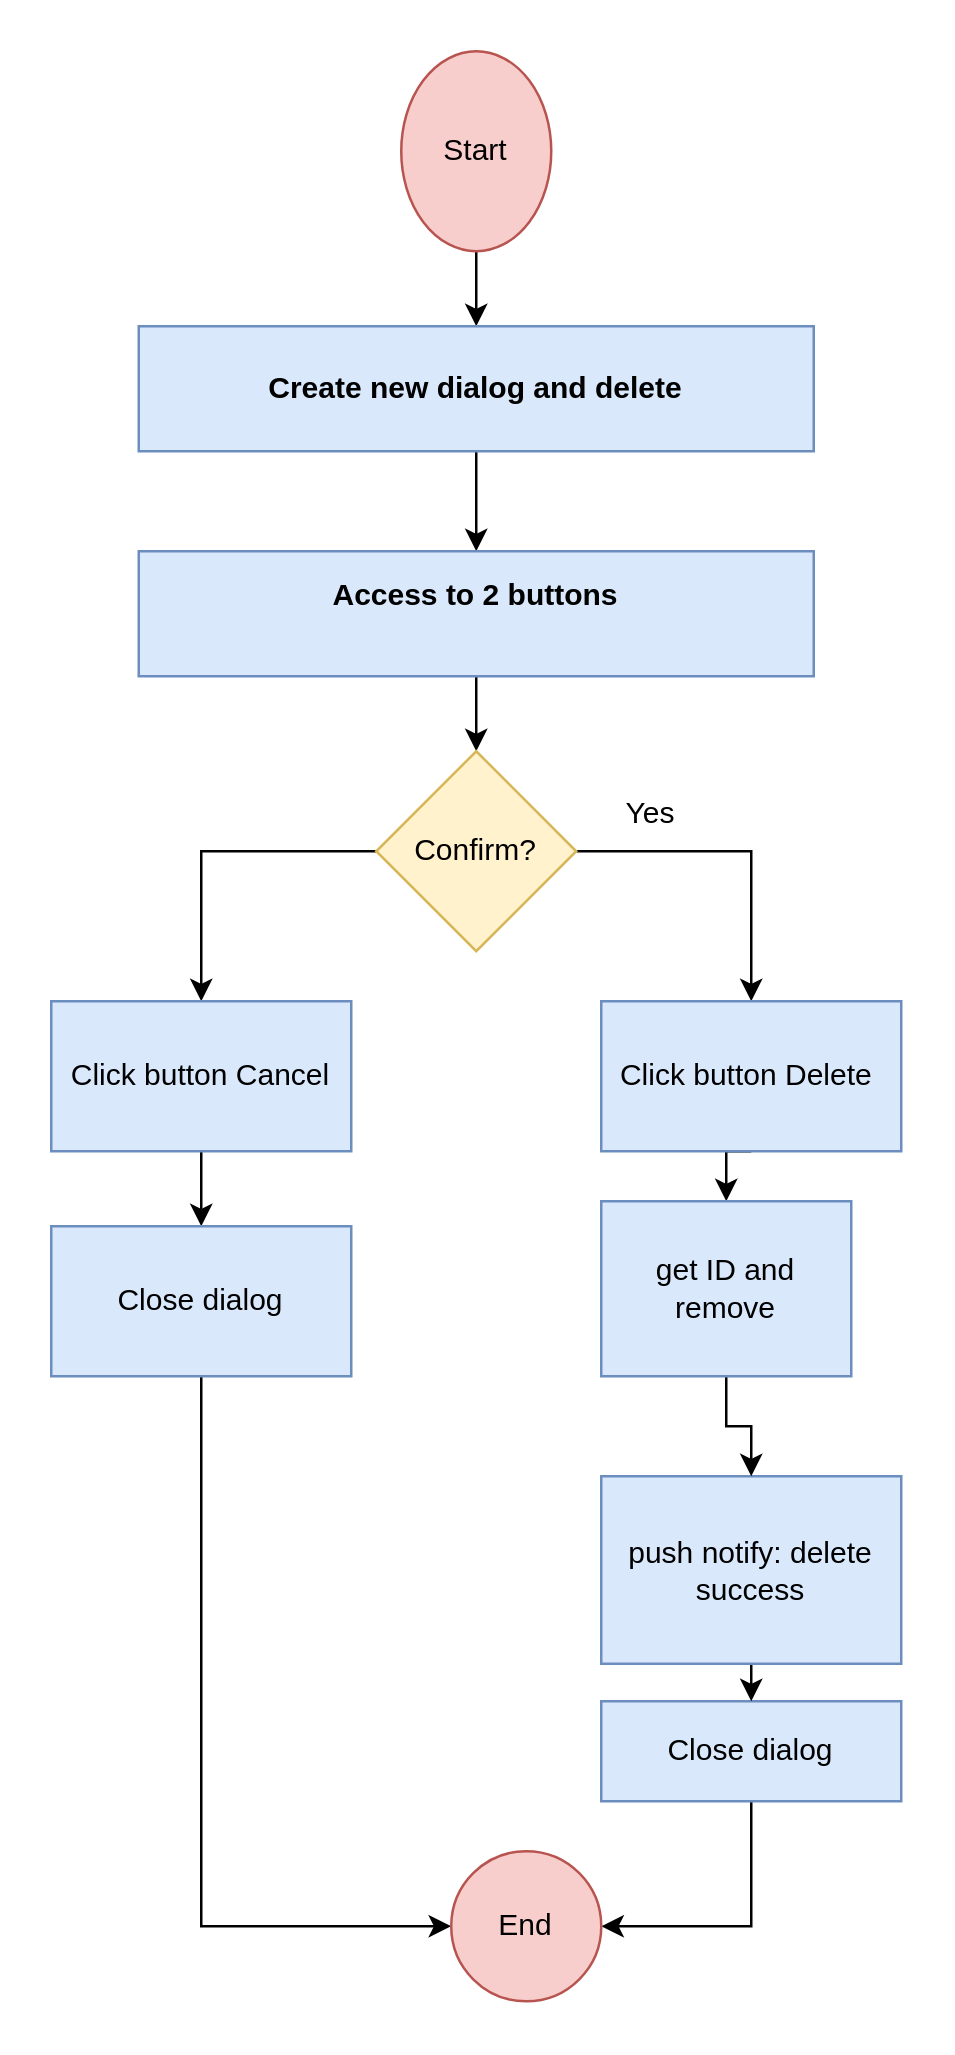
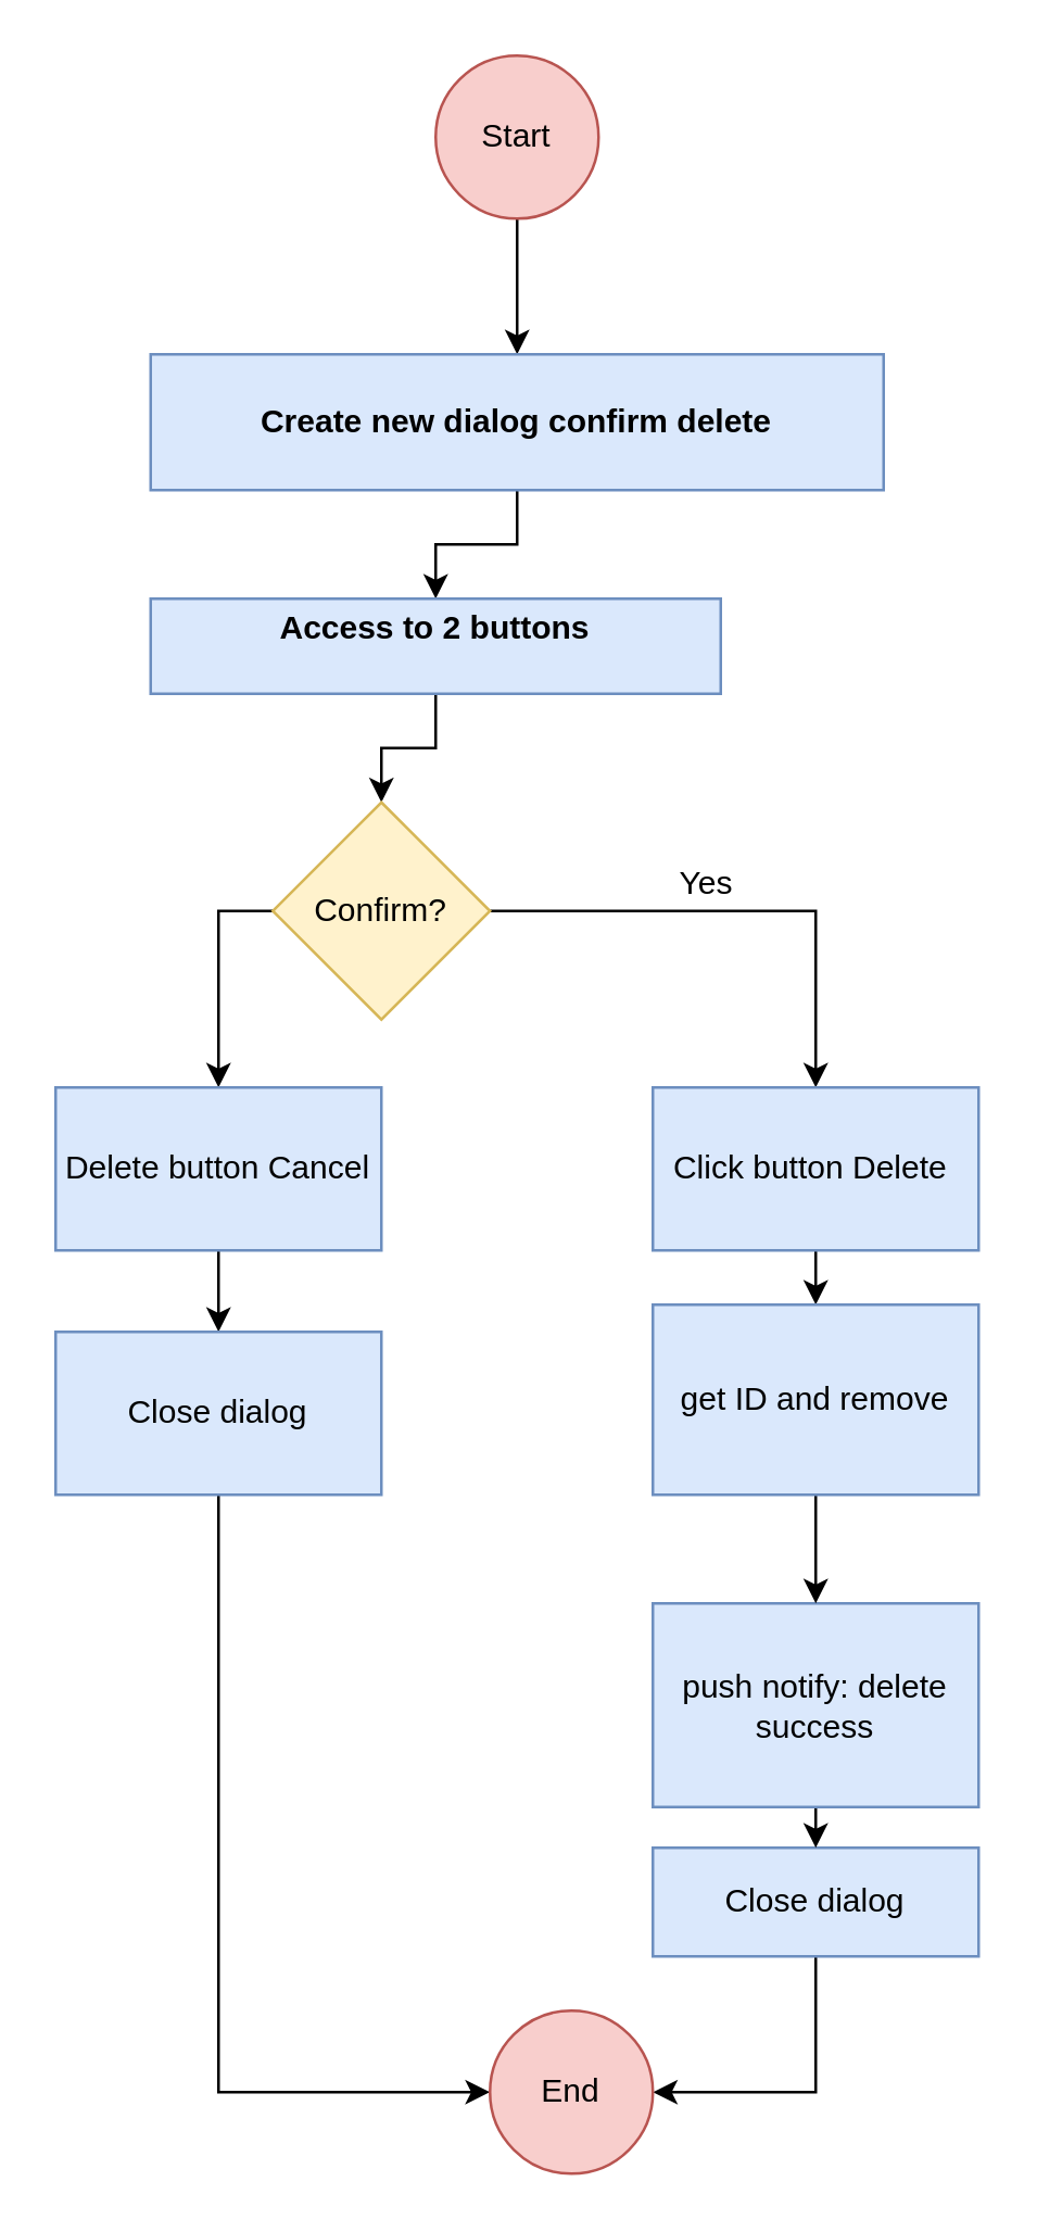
- <mxCell id="3" value="Start" style="ellipse;whiteSpace=wrap;html=1;aspect=fixed;fillColor=#f8cecc;strokeColor=#b85450;" parent="1" vertex="1"><mxGeometry x="160" y="20" width="60" height="80" as="geometry" /></mxCell>
+ <mxCell id="3" value="Start" style="ellipse;whiteSpace=wrap;html=1;aspect=fixed;fillColor=#f8cecc;strokeColor=#b85450;" parent="1" vertex="1"><mxGeometry x="160" y="20" width="60" height="60" as="geometry" /></mxCell>
- <mxCell id="5" value="&lt;b&gt;Create new dialog and delete&lt;/b&gt;" style="rounded=0;whiteSpace=wrap;html=1;fillColor=#dae8fc;strokeColor=#6c8ebf;" parent="1" vertex="1"><mxGeometry x="55" y="130" width="270" height="50" as="geometry" /></mxCell>
+ <mxCell id="5" value="&lt;b&gt;Create new dialog confirm delete&lt;/b&gt;" style="rounded=0;whiteSpace=wrap;html=1;fillColor=#dae8fc;strokeColor=#6c8ebf;" parent="1" vertex="1"><mxGeometry x="55" y="130" width="270" height="50" as="geometry" /></mxCell>
- <mxCell id="7" value="&lt;b&gt;Access to 2 buttons&lt;/b&gt;&lt;div&gt;&lt;br&gt;&lt;/div&gt;" style="rounded=0;whiteSpace=wrap;html=1;fillColor=#dae8fc;strokeColor=#6c8ebf;" parent="1" vertex="1"><mxGeometry x="55" y="220" width="270" height="50" as="geometry" /></mxCell>
+ <mxCell id="7" value="&lt;b&gt;Access to 2 buttons&lt;/b&gt;&lt;div&gt;&lt;br&gt;&lt;/div&gt;" style="rounded=0;whiteSpace=wrap;html=1;fillColor=#dae8fc;strokeColor=#6c8ebf;" parent="1" vertex="1"><mxGeometry x="55" y="220" width="210" height="35" as="geometry" /></mxCell>
- <mxCell id="10" value="Confirm?" style="rhombus;whiteSpace=wrap;html=1;fillColor=#fff2cc;strokeColor=#d6b656;" parent="1" vertex="1"><mxGeometry x="150" y="300" width="80" height="80" as="geometry" /></mxCell>
+ <mxCell id="10" value="Confirm?" style="rhombus;whiteSpace=wrap;html=1;fillColor=#fff2cc;strokeColor=#d6b656;" parent="1" vertex="1"><mxGeometry x="100" y="295" width="80" height="80" as="geometry" /></mxCell>
- <mxCell id="14" value="Click button Cancel" style="rounded=0;whiteSpace=wrap;html=1;fillColor=#dae8fc;strokeColor=#6c8ebf;" parent="1" vertex="1"><mxGeometry x="20" y="400" width="120" height="60" as="geometry" /></mxCell>
+ <mxCell id="14" value="Delete button Cancel" style="rounded=0;whiteSpace=wrap;html=1;fillColor=#dae8fc;strokeColor=#6c8ebf;" parent="1" vertex="1"><mxGeometry x="20" y="400" width="120" height="60" as="geometry" /></mxCell>
- <mxCell id="23" value="&lt;div&gt;get ID and remove&lt;/div&gt;" style="rounded=0;whiteSpace=wrap;html=1;fillColor=#dae8fc;strokeColor=#6c8ebf;" parent="1" vertex="1"><mxGeometry x="240" y="480" width="100" height="70" as="geometry" /></mxCell>
+ <mxCell id="23" value="&lt;div&gt;get ID and remove&lt;/div&gt;" style="rounded=0;whiteSpace=wrap;html=1;fillColor=#dae8fc;strokeColor=#6c8ebf;" parent="1" vertex="1"><mxGeometry x="240" y="480" width="120" height="70" as="geometry" /></mxCell>
